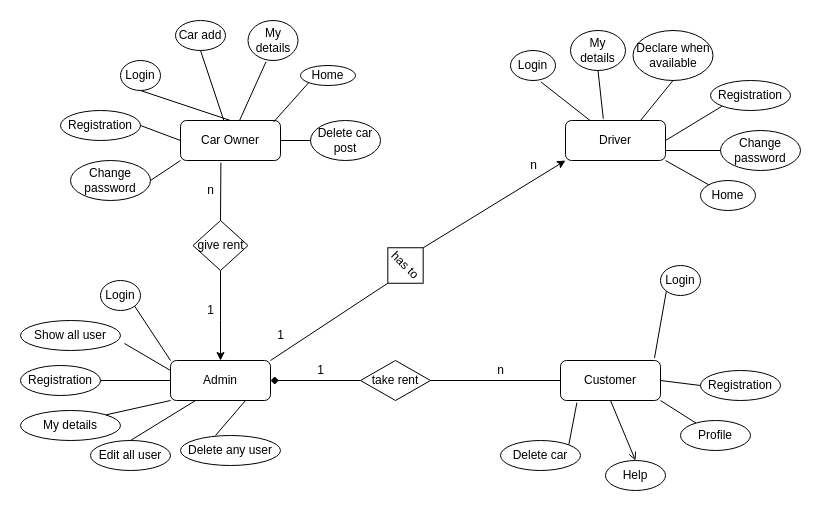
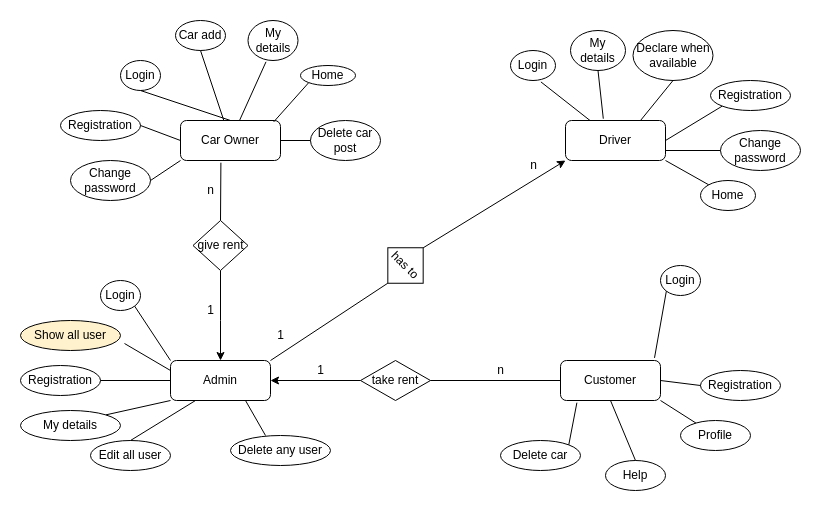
- <mxCell id="13" value="Show all user" style="ellipse;whiteSpace=wrap;html=1;" parent="1" vertex="1"><mxGeometry x="20" y="320" width="100" height="30" as="geometry" /></mxCell>
+ <mxCell id="13" value="Show all user" style="ellipse;whiteSpace=wrap;html=1;fillColor=#fff2cc;" parent="1" vertex="1"><mxGeometry x="20" y="320" width="100" height="30" as="geometry" /></mxCell>
- <mxCell id="59" value="" style="endArrow=diamond;html=1;rounded=0;entryX=1;entryY=0.5;entryDx=0;entryDy=0;exitX=0;exitY=0.5;exitDx=0;exitDy=0;" parent="1" source="58" target="3" edge="1"><mxGeometry width="50" height="50" relative="1" as="geometry"><mxPoint x="295" y="420" as="sourcePoint" /><mxPoint x="345" y="370" as="targetPoint" /></mxGeometry></mxCell>
+ <mxCell id="59" value="" style="endArrow=classic;html=1;rounded=0;entryX=1;entryY=0.5;entryDx=0;entryDy=0;exitX=0;exitY=0.5;exitDx=0;exitDy=0;" parent="1" source="58" target="3" edge="1"><mxGeometry width="50" height="50" relative="1" as="geometry"><mxPoint x="295" y="420" as="sourcePoint" /><mxPoint x="345" y="370" as="targetPoint" /></mxGeometry></mxCell>
- <mxCell id="25" value="Delete any user" style="ellipse;whiteSpace=wrap;html=1;" parent="1" vertex="1"><mxGeometry x="180" y="435" width="100" height="30" as="geometry" /></mxCell>
+ <mxCell id="25" value="Delete any user" style="ellipse;whiteSpace=wrap;html=1;" parent="1" vertex="1"><mxGeometry x="230" y="435" width="100" height="30" as="geometry" /></mxCell>
- <mxCell id="46" value="" style="endArrow=open;html=1;rounded=0;entryX=0.5;entryY=0;entryDx=0;entryDy=0;exitX=0.5;exitY=1;exitDx=0;exitDy=0;" parent="1" source="5" target="23" edge="1"><mxGeometry width="50" height="50" relative="1" as="geometry"><mxPoint x="570" y="420" as="sourcePoint" /><mxPoint x="620" y="370" as="targetPoint" /></mxGeometry></mxCell>
+ <mxCell id="46" value="" style="endArrow=none;html=1;rounded=0;entryX=0.5;entryY=0;entryDx=0;entryDy=0;exitX=0.5;exitY=1;exitDx=0;exitDy=0;" parent="1" source="5" target="23" edge="1"><mxGeometry width="50" height="50" relative="1" as="geometry"><mxPoint x="570" y="420" as="sourcePoint" /><mxPoint x="620" y="370" as="targetPoint" /></mxGeometry></mxCell>
